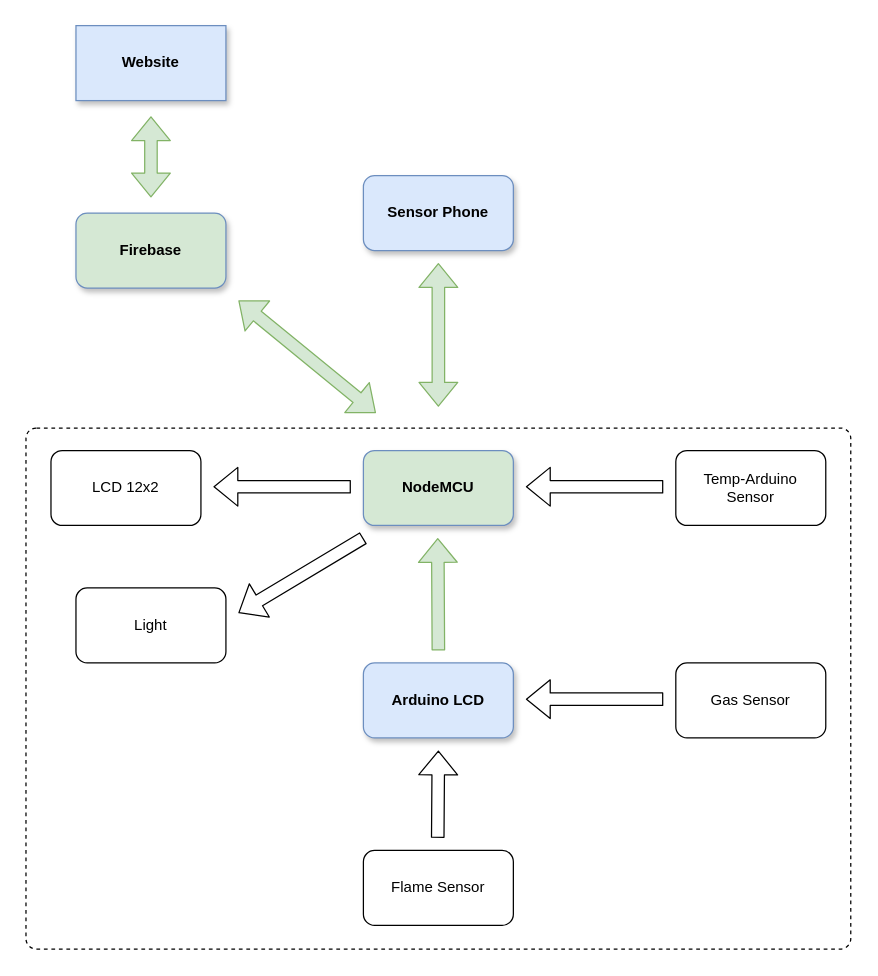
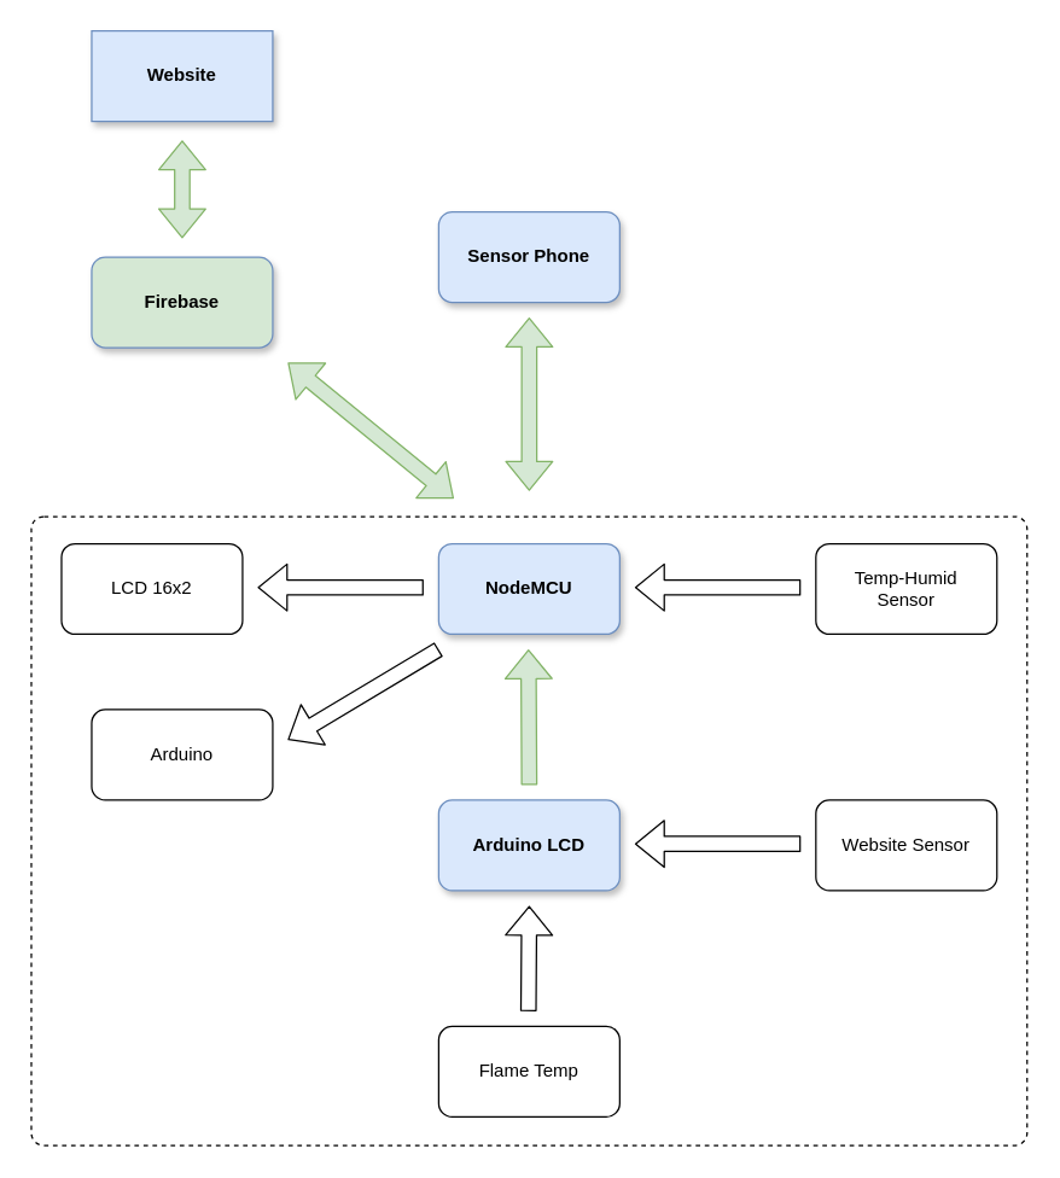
- <mxCell id="16" value="LCD 12x2" style="rounded=1;whiteSpace=wrap;html=1;" parent="1" vertex="1"><mxGeometry x="40" y="360" width="120" height="60" as="geometry" /></mxCell>
+ <mxCell id="16" value="LCD 16x2" style="rounded=1;whiteSpace=wrap;html=1;" parent="1" vertex="1"><mxGeometry x="40" y="360" width="120" height="60" as="geometry" /></mxCell>
- <mxCell id="4" value="NodeMCU" style="rounded=1;whiteSpace=wrap;html=1;fontStyle=1;fillColor=#d5e8d4;strokeColor=#6c8ebf;comic=0;shadow=1;" parent="1" vertex="1"><mxGeometry x="290" y="360" width="120" height="60" as="geometry" /></mxCell>
+ <mxCell id="4" value="NodeMCU" style="rounded=1;whiteSpace=wrap;html=1;fontStyle=1;fillColor=#dae8fc;strokeColor=#6c8ebf;comic=0;shadow=1;" parent="1" vertex="1"><mxGeometry x="290" y="360" width="120" height="60" as="geometry" /></mxCell>
- <mxCell id="6" value="Temp-Arduino&lt;br&gt;Sensor" style="rounded=1;whiteSpace=wrap;html=1;" parent="1" vertex="1"><mxGeometry x="540" y="360" width="120" height="60" as="geometry" /></mxCell>
+ <mxCell id="6" value="Temp-Humid&lt;br&gt;Sensor" style="rounded=1;whiteSpace=wrap;html=1;" parent="1" vertex="1"><mxGeometry x="540" y="360" width="120" height="60" as="geometry" /></mxCell>
- <mxCell id="17" value="Light" style="rounded=1;whiteSpace=wrap;html=1;" vertex="1" parent="1"><mxGeometry x="60" y="470" width="120" height="60" as="geometry" /></mxCell>
+ <mxCell id="17" value="Arduino" style="rounded=1;whiteSpace=wrap;html=1;" vertex="1" parent="1"><mxGeometry x="60" y="470" width="120" height="60" as="geometry" /></mxCell>
- <mxCell id="9" value="Gas Sensor" style="rounded=1;whiteSpace=wrap;html=1;" parent="1" vertex="1"><mxGeometry x="540" y="530" width="120" height="60" as="geometry" /></mxCell>
+ <mxCell id="9" value="Website Sensor" style="rounded=1;whiteSpace=wrap;html=1;" parent="1" vertex="1"><mxGeometry x="540" y="530" width="120" height="60" as="geometry" /></mxCell>
- <mxCell id="8" value="Flame Sensor" style="rounded=1;whiteSpace=wrap;html=1;" parent="1" vertex="1"><mxGeometry x="290" y="680" width="120" height="60" as="geometry" /></mxCell>
+ <mxCell id="8" value="Flame Temp" style="rounded=1;whiteSpace=wrap;html=1;" parent="1" vertex="1"><mxGeometry x="290" y="680" width="120" height="60" as="geometry" /></mxCell>
